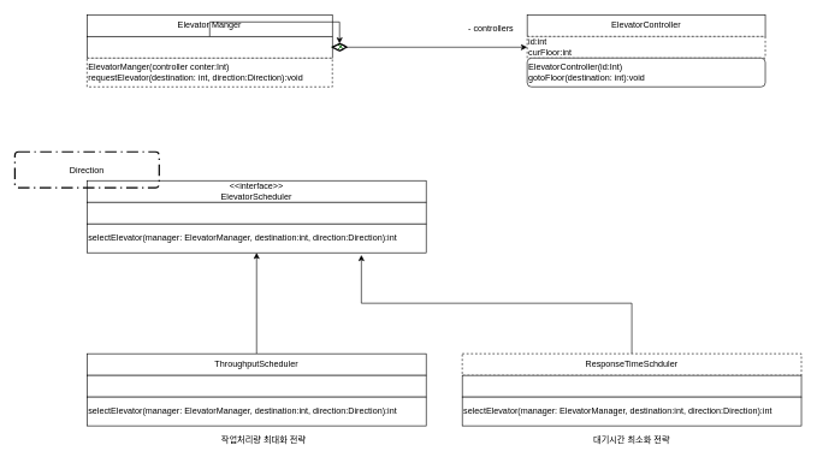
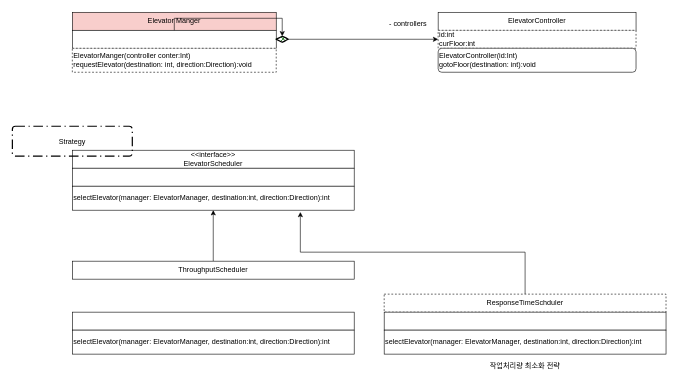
- <mxCell id="2" value="Elevator Manger" style="rounded=0;whiteSpace=wrap;html=1;align=center;" vertex="1" parent="1"><mxGeometry x="120" y="20" width="340" height="30" as="geometry" /></mxCell>
+ <mxCell id="2" value="Elevator Manger" style="rounded=0;whiteSpace=wrap;html=1;align=center;fillColor=#f8cecc;" vertex="1" parent="1"><mxGeometry x="120" y="20" width="340" height="30" as="geometry" /></mxCell>
- <mxCell id="23" value="Direction" style="rounded=1;arcSize=10;dashed=1;strokeColor=#000000;fillColor=none;gradientColor=none;dashPattern=8 3 1 3;strokeWidth=2;align=center;" vertex="1" parent="1"><mxGeometry x="20" y="210" width="200" height="50" as="geometry" /></mxCell>
+ <mxCell id="23" value="Strategy" style="rounded=1;arcSize=10;dashed=1;strokeColor=#000000;fillColor=none;gradientColor=none;dashPattern=8 3 1 3;strokeWidth=2;align=center;" vertex="1" parent="1"><mxGeometry x="20" y="210" width="200" height="50" as="geometry" /></mxCell>
- <mxCell id="13" value="&lt;div&gt;ThroughputScheduler&lt;br&gt;&lt;/div&gt;" style="rounded=0;whiteSpace=wrap;html=1;align=center;" vertex="1" parent="1"><mxGeometry x="120" y="490" width="470" height="30" as="geometry" /></mxCell>
+ <mxCell id="13" value="&lt;div&gt;ThroughputScheduler&lt;br&gt;&lt;/div&gt;" style="rounded=0;whiteSpace=wrap;html=1;align=center;" vertex="1" parent="1"><mxGeometry x="120" y="435" width="470" height="30" as="geometry" /></mxCell>
- <mxCell id="24" value="작업처리량 최대화 전략" style="text;html=1;strokeColor=none;fillColor=none;align=center;verticalAlign=middle;whiteSpace=wrap;rounded=0;" vertex="1" parent="1"><mxGeometry x="250" y="600" width="230" height="20" as="geometry" /></mxCell>
- <mxCell id="25" value="대기시간 최소화 전략" style="text;html=1;strokeColor=none;fillColor=none;align=center;verticalAlign=middle;whiteSpace=wrap;rounded=0;" vertex="1" parent="1"><mxGeometry x="760" y="600" width="230" height="20" as="geometry" /></mxCell>
+ <mxCell id="25" value="작업처리량 최소화 전략" style="text;html=1;strokeColor=none;fillColor=none;align=center;verticalAlign=middle;whiteSpace=wrap;rounded=0;" vertex="1" parent="1"><mxGeometry x="760" y="600" width="230" height="20" as="geometry" /></mxCell>
